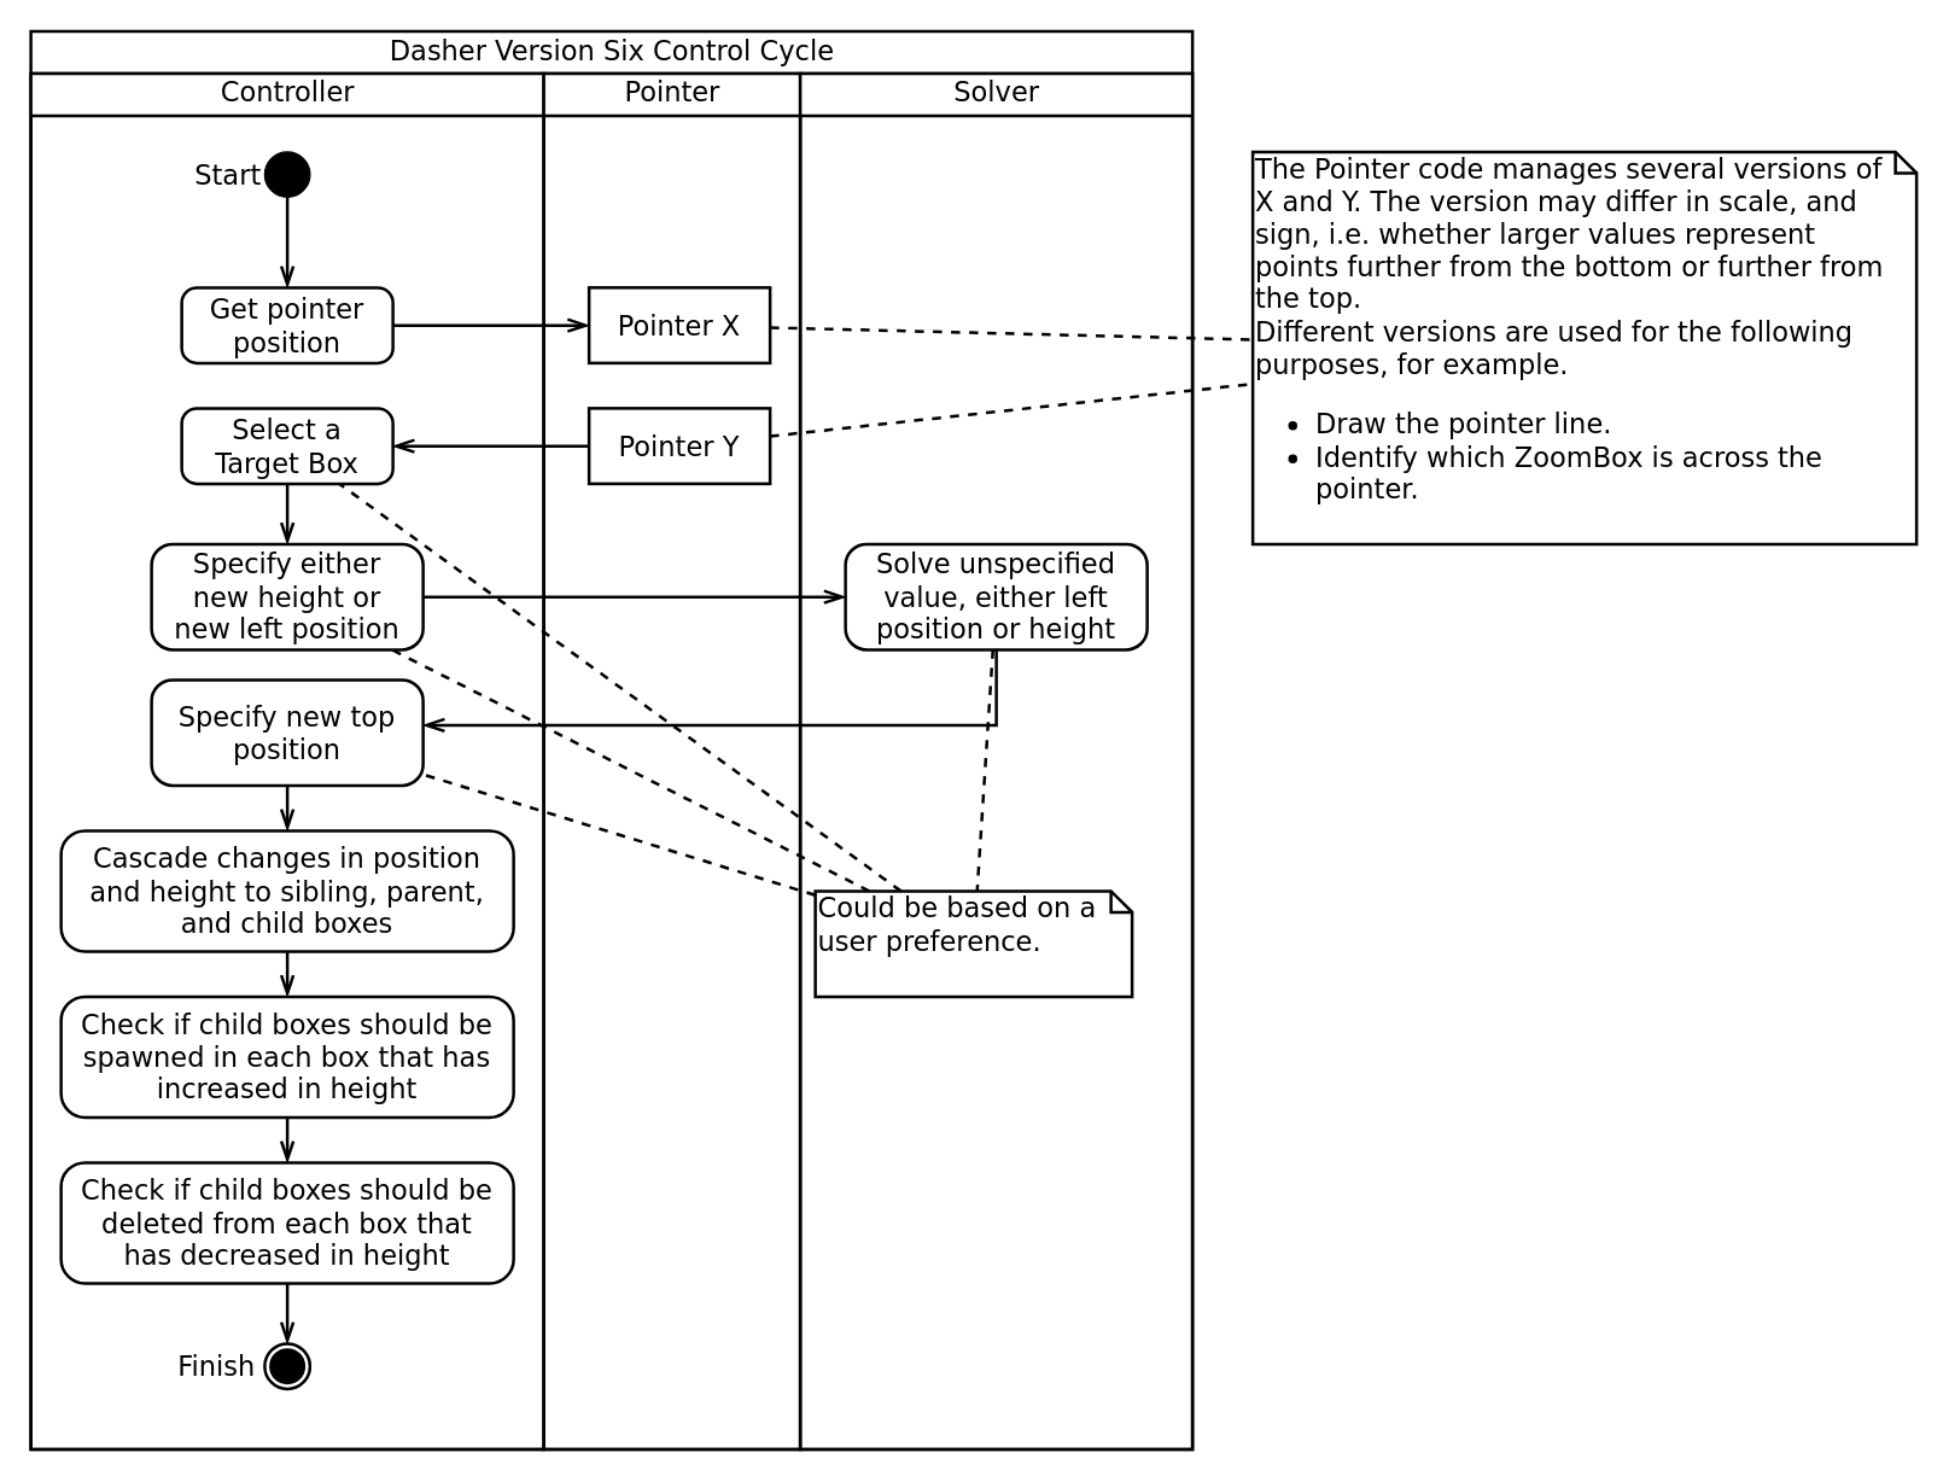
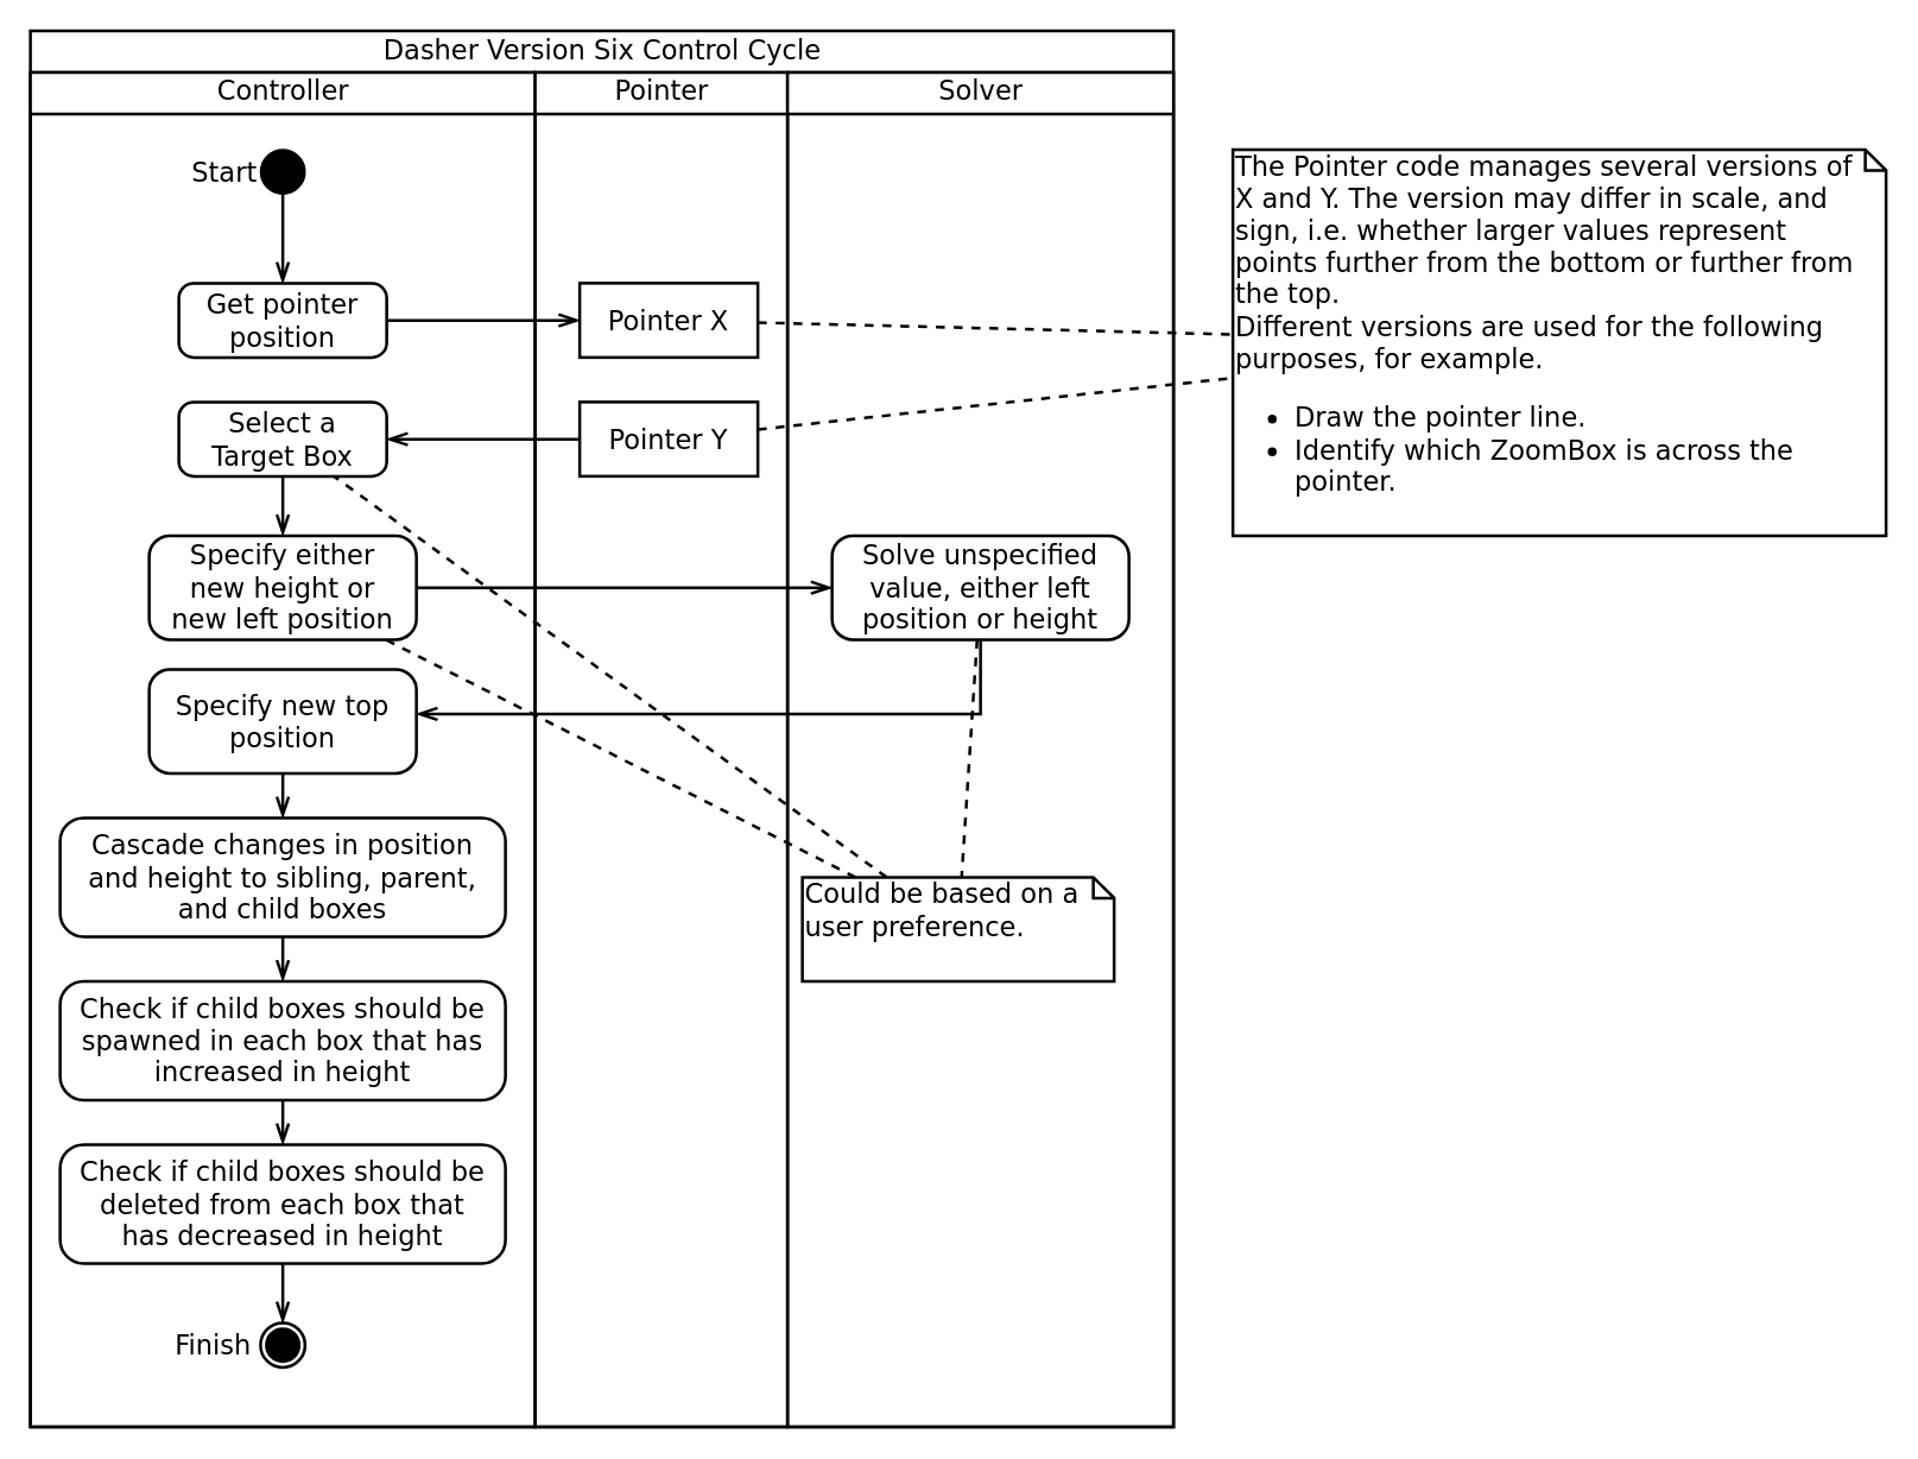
- <mxCell id="32" value="" style="endArrow=none;html=1;fontSize=18;strokeWidth=2;endFill=0;labelBackgroundColor=none;spacingTop=-55;align=left;rounded=0;dashed=1;endSize=10;fontFamily=DejaVu Sans;" parent="2" source="28" target="7" edge="1"><mxGeometry width="50" height="50" relative="1" as="geometry"><mxPoint x="-166.935" y="265" as="sourcePoint" /><mxPoint x="46.935" y="350" as="targetPoint" /></mxGeometry></mxCell>
